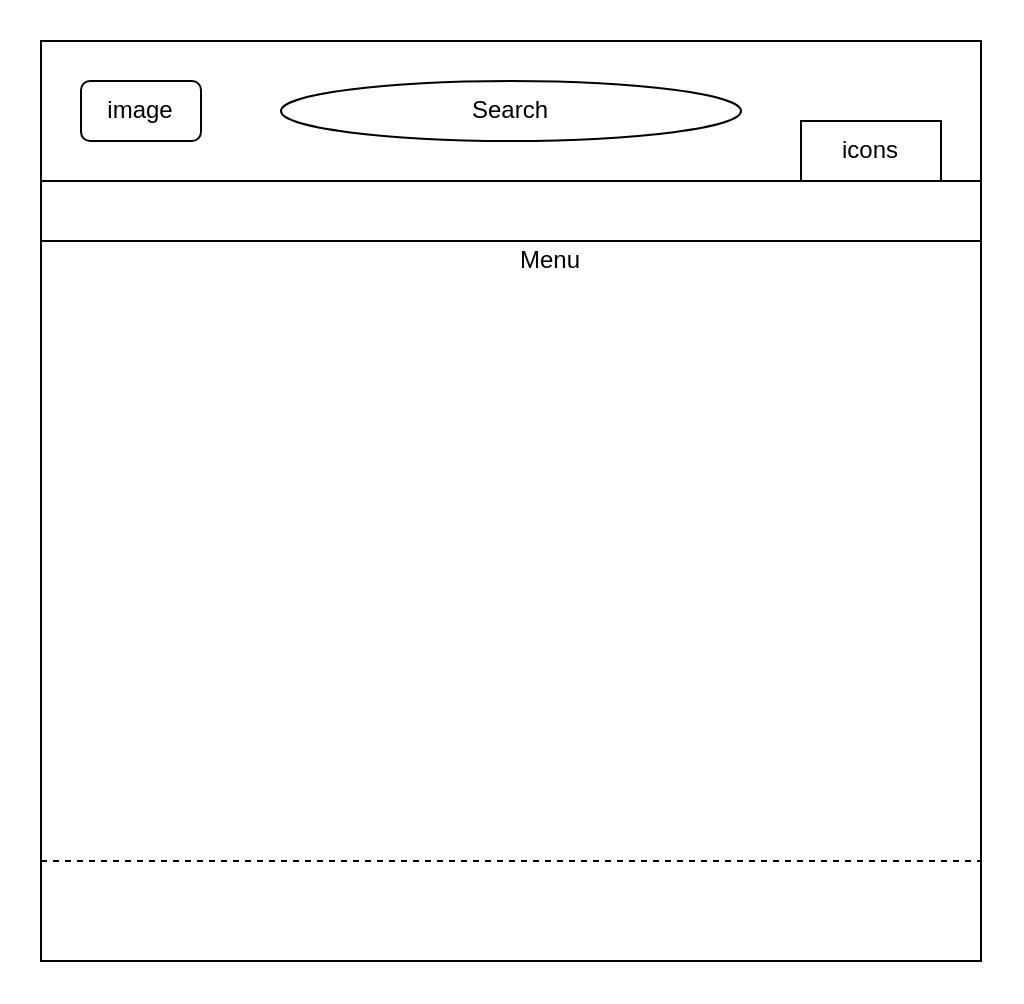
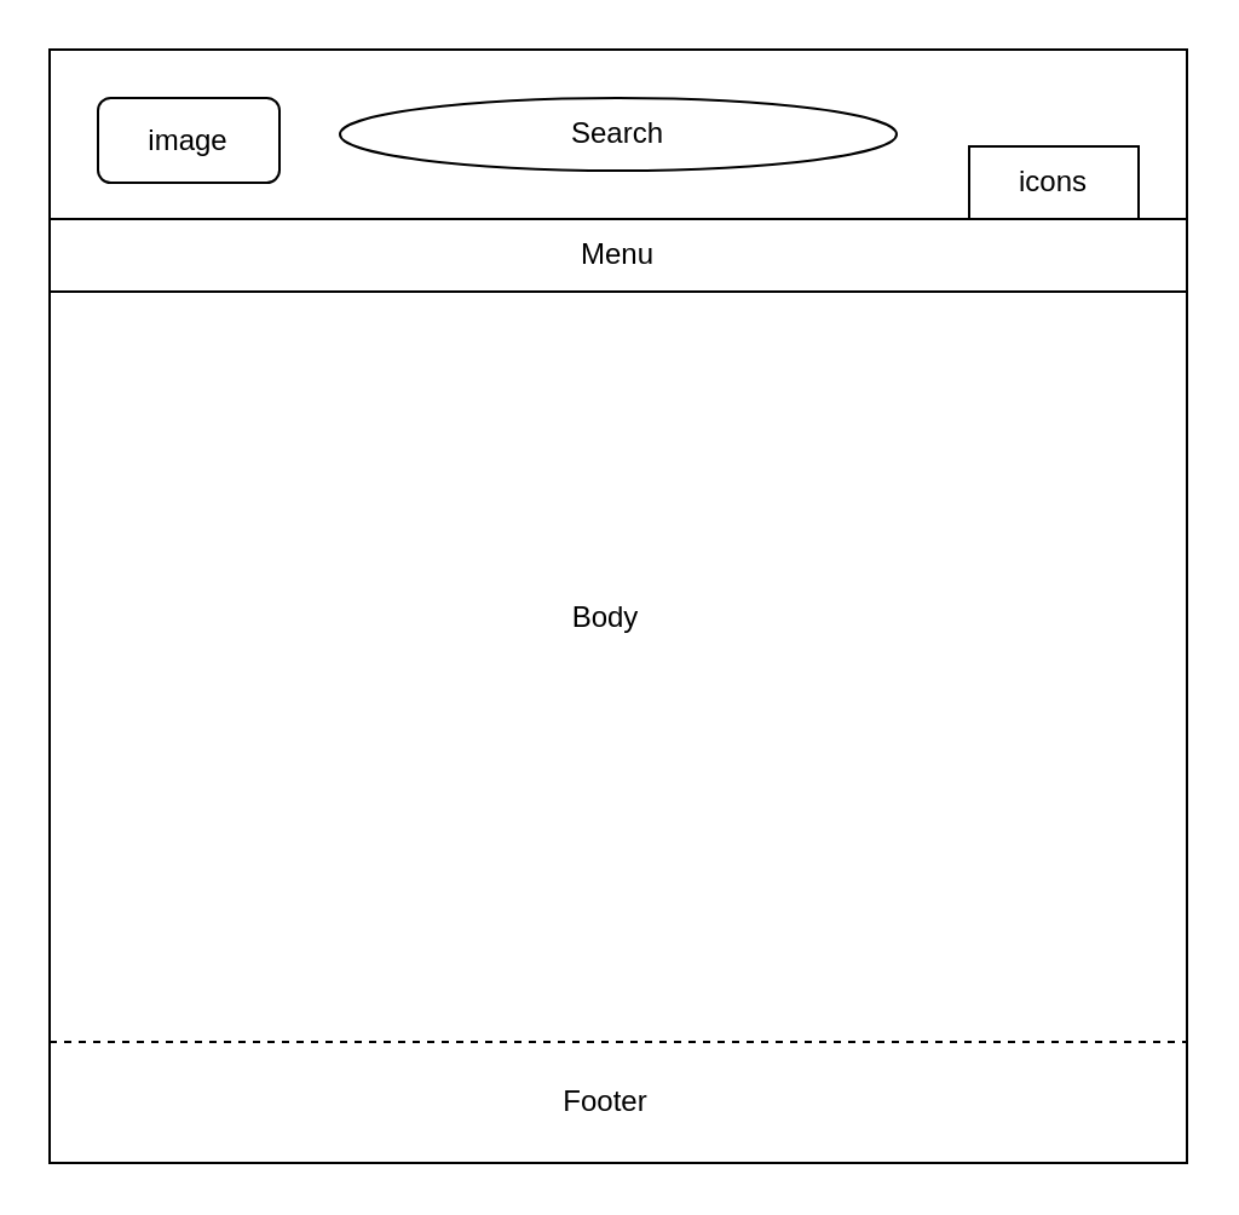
- <mxCell id="4" value="image" style="rounded=1;whiteSpace=wrap;html=1;" vertex="1" parent="1"><mxGeometry x="40" y="40" width="60" height="30" as="geometry" /></mxCell>
+ <mxCell id="4" value="image" style="rounded=1;whiteSpace=wrap;html=1;" vertex="1" parent="1"><mxGeometry x="40" y="40" width="75" height="35" as="geometry" /></mxCell>
- <mxCell id="8" value="Menu" style="text;html=1;align=center;verticalAlign=middle;whiteSpace=wrap;rounded=0;" vertex="1" parent="1"><mxGeometry x="245" y="115" width="60" height="30" as="geometry" /></mxCell>
+ <mxCell id="8" value="Menu" style="text;html=1;align=center;verticalAlign=middle;whiteSpace=wrap;rounded=0;" vertex="1" parent="1"><mxGeometry x="225" y="90" width="60" height="30" as="geometry" /></mxCell>
+ <mxCell id="11" value="Body" style="text;html=1;align=center;verticalAlign=middle;whiteSpace=wrap;rounded=0;" vertex="1" parent="1"><mxGeometry x="220" y="240" width="60" height="30" as="geometry" /></mxCell>
+ <mxCell id="10" value="Footer" style="text;html=1;align=center;verticalAlign=middle;whiteSpace=wrap;rounded=0;" vertex="1" parent="1"><mxGeometry x="220" y="440" width="60" height="30" as="geometry" /></mxCell>
